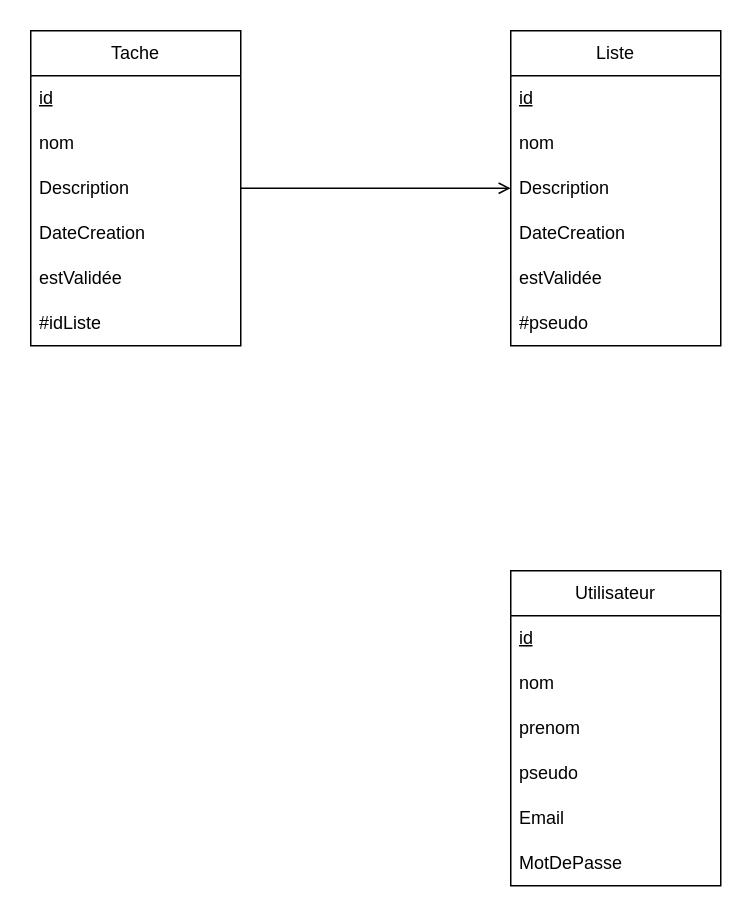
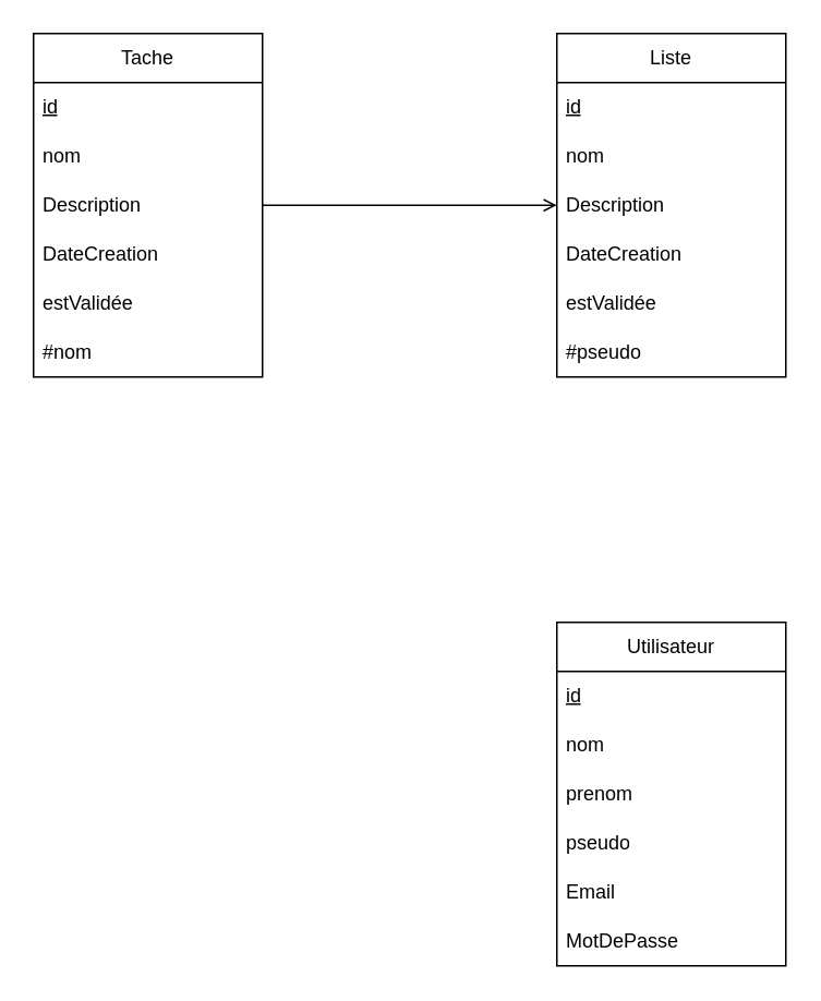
- <mxCell id="8" value="#idListe" style="text;strokeColor=none;fillColor=none;align=left;verticalAlign=middle;spacingLeft=4;spacingRight=4;overflow=hidden;points=[[0,0.5],[1,0.5]];portConstraint=eastwest;rotatable=0;whiteSpace=wrap;html=1;" vertex="1" parent="2"><mxGeometry y="180" width="140" height="30" as="geometry" /></mxCell>
+ <mxCell id="8" value="#nom" style="text;strokeColor=none;fillColor=none;align=left;verticalAlign=middle;spacingLeft=4;spacingRight=4;overflow=hidden;points=[[0,0.5],[1,0.5]];portConstraint=eastwest;rotatable=0;whiteSpace=wrap;html=1;" vertex="1" parent="2"><mxGeometry y="180" width="140" height="30" as="geometry" /></mxCell>
